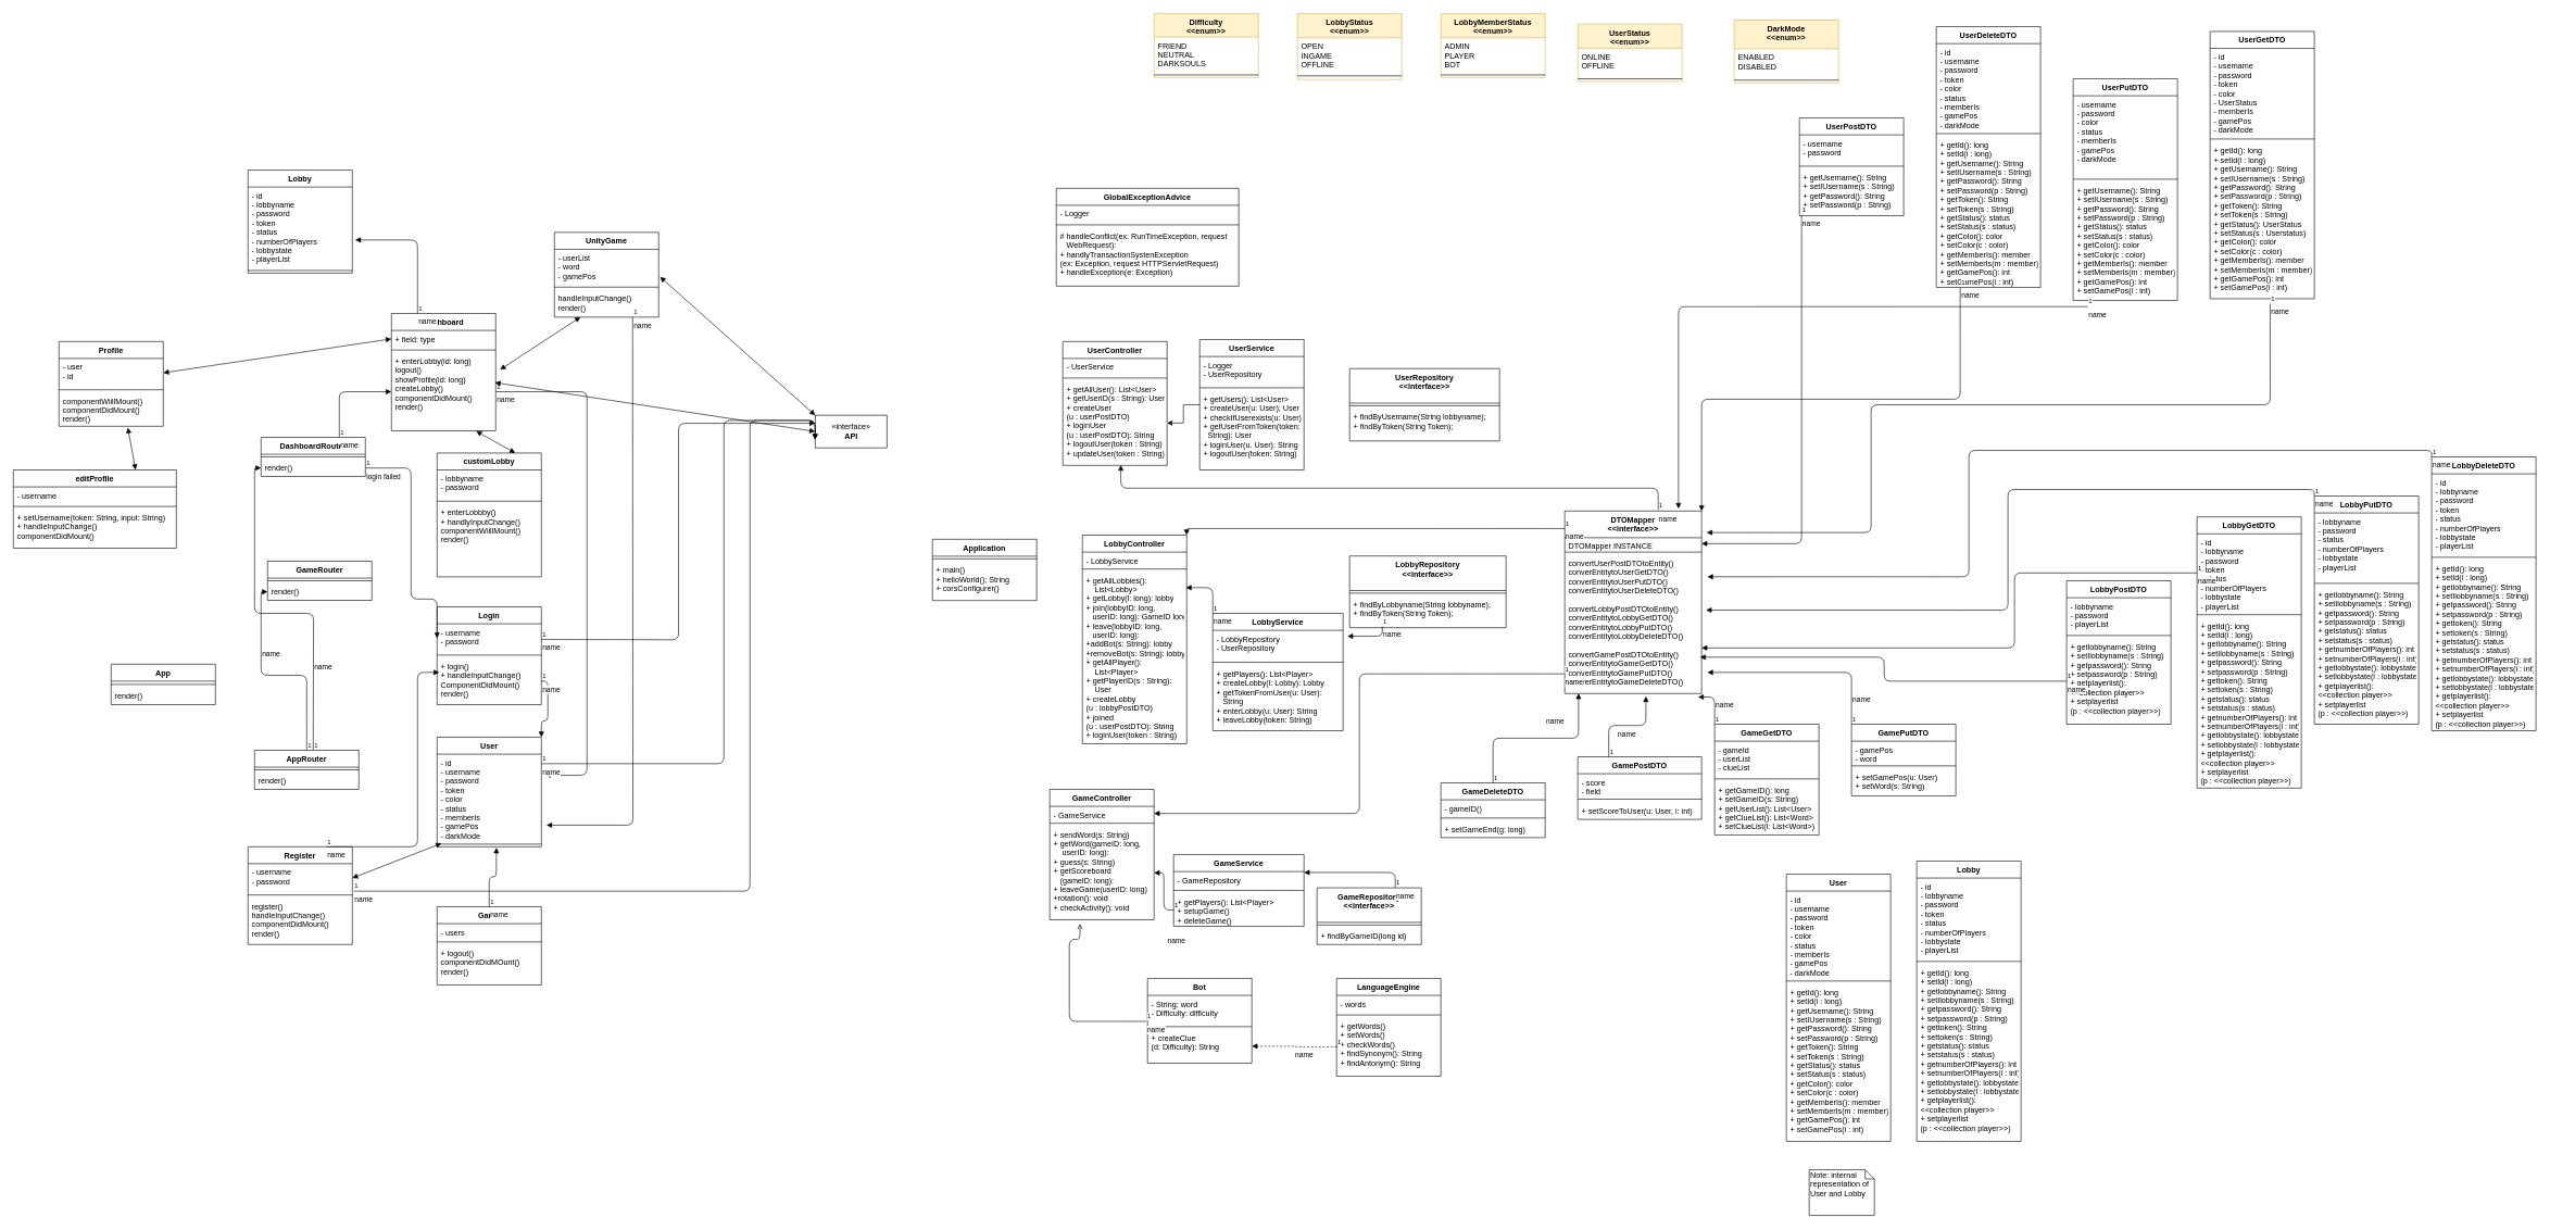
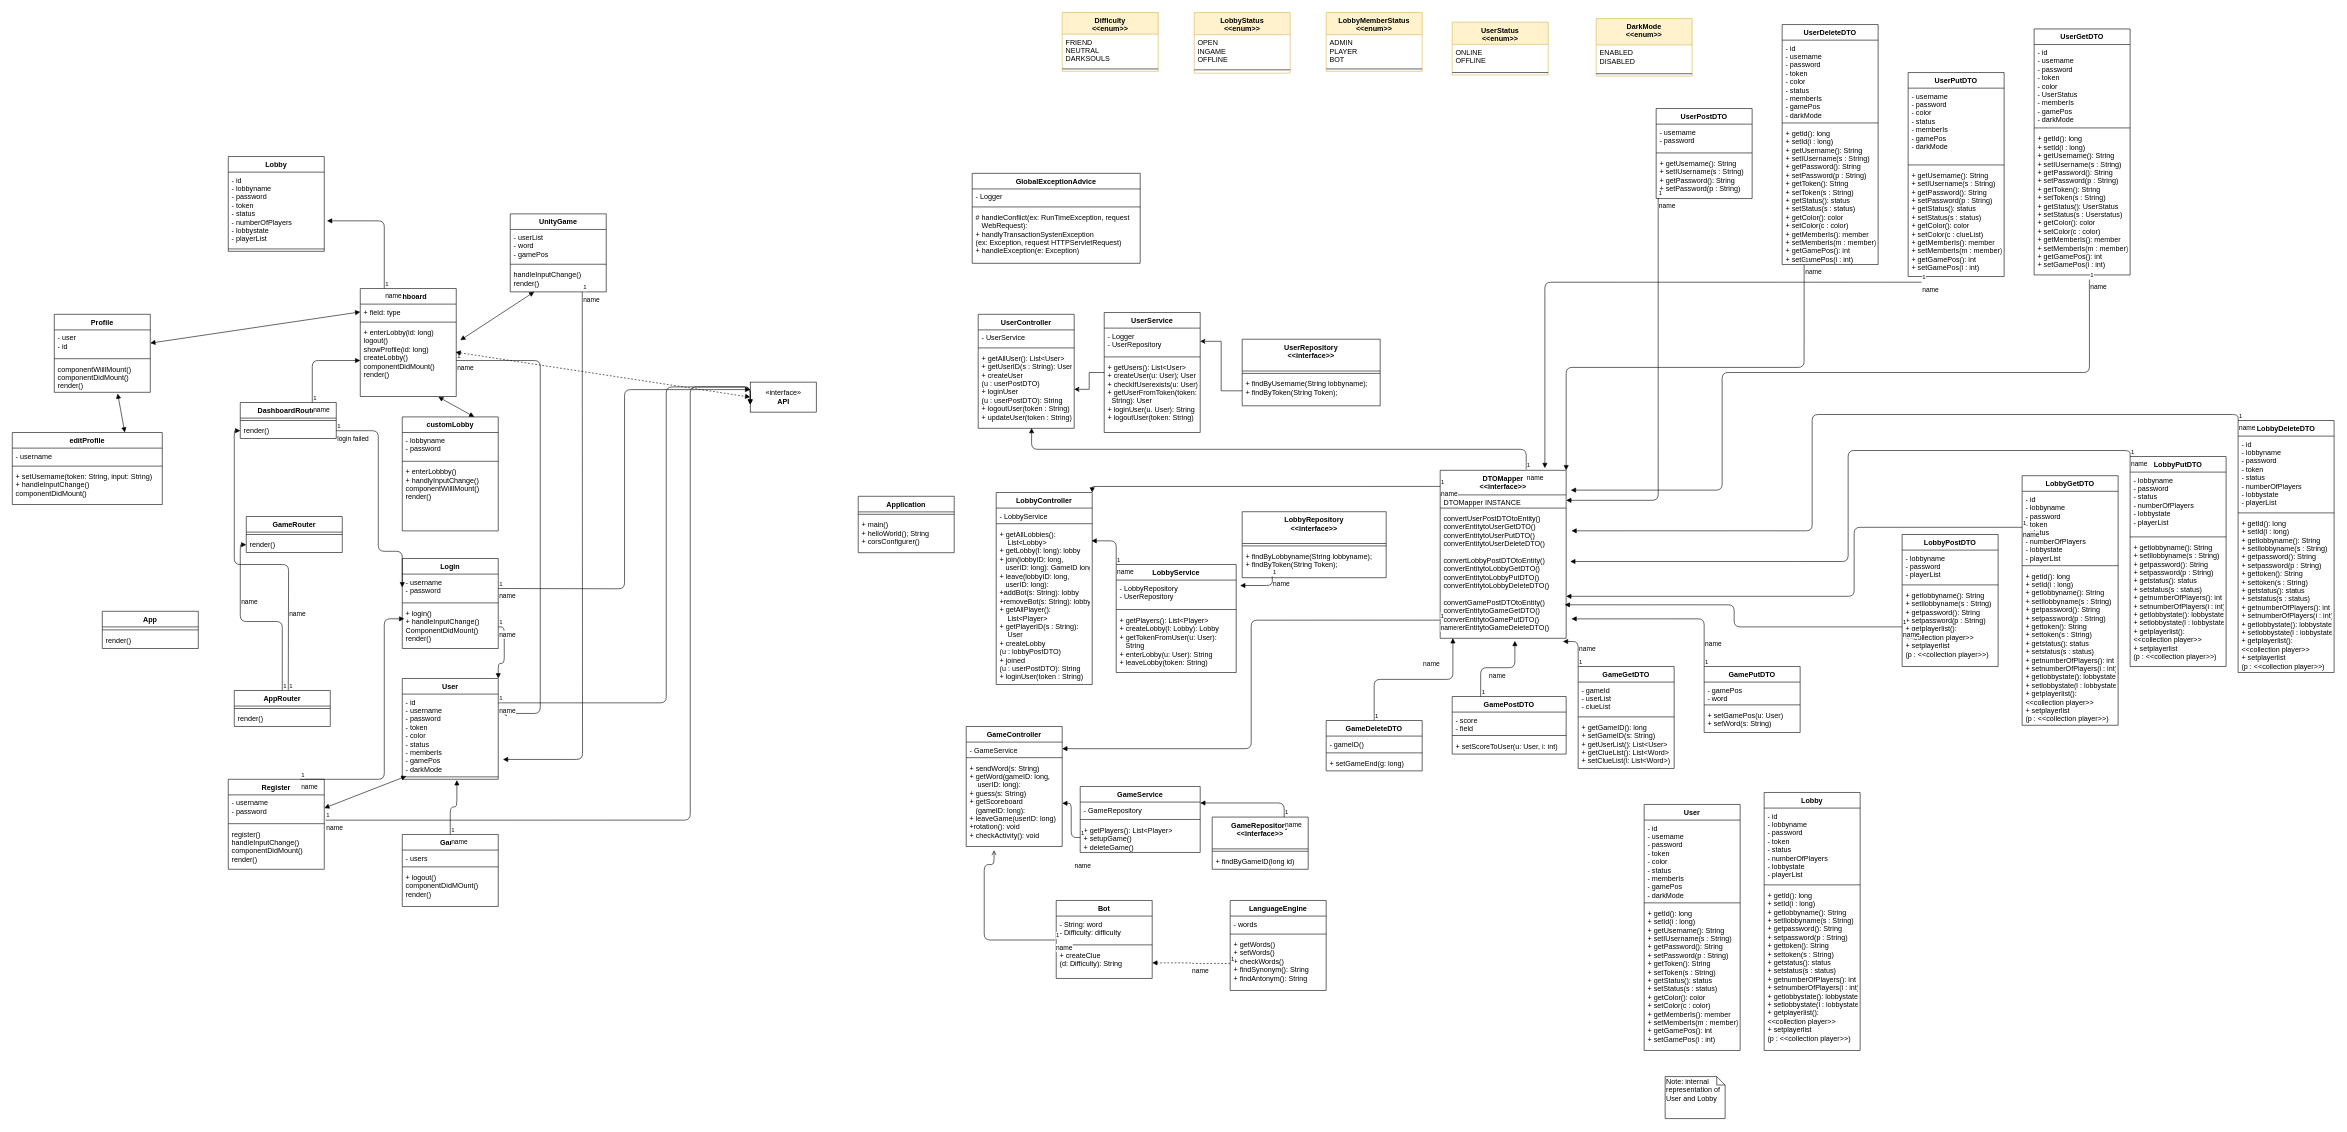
- <mxCell id="140" value="+ getUsername(): String&#10;+ setIUsername(s : String)&#10;+ getPassword(): String&#10;+ setPassword(p : String)&#10;+ getStatus(): status&#10;+ setStatus(s : status)&#10;+ getColor(): color&#10;+ setColor(c : color)&#10;+ getMemberIs(): member&#10;+ setMemberIs(m : member)&#10;+ getGamePos(): int&#10;+ setGamePos(i : int)" style="text;strokeColor=none;fillColor=none;align=left;verticalAlign=top;spacingLeft=4;spacingRight=4;overflow=hidden;rotatable=0;points=[[0,0.5],[1,0.5]];portConstraint=eastwest;" parent="137" vertex="1"><mxGeometry y="158" width="160" height="182" as="geometry" /></mxCell>
+ <mxCell id="140" value="+ getUsername(): String&#10;+ setIUsername(s : String)&#10;+ getPassword(): String&#10;+ setPassword(p : String)&#10;+ getStatus(): status&#10;+ setStatus(s : status)&#10;+ getColor(): color&#10;+ setColor(c : clueList)&#10;+ getMemberIs(): member&#10;+ setMemberIs(m : member)&#10;+ getGamePos(): int&#10;+ setGamePos(i : int)" style="text;strokeColor=none;fillColor=none;align=left;verticalAlign=top;spacingLeft=4;spacingRight=4;overflow=hidden;rotatable=0;points=[[0,0.5],[1,0.5]];portConstraint=eastwest;" parent="137" vertex="1"><mxGeometry y="158" width="160" height="182" as="geometry" /></mxCell>
- <mxCell id="198" value="" style="endArrow=block;startArrow=block;endFill=1;startFill=1;html=1;exitX=1.014;exitY=0.784;exitDx=0;exitDy=0;exitPerimeter=0;entryX=0;entryY=0;entryDx=0;entryDy=0;" edge="1" parent="1" source="10" target="171"><mxGeometry width="160" relative="1" as="geometry"><mxPoint x="1100" y="500" as="sourcePoint" /><mxPoint x="1260" y="500" as="targetPoint" /></mxGeometry></mxCell>
- <mxCell id="197" value="" style="endArrow=block;startArrow=block;endFill=1;startFill=1;html=1;exitX=0.993;exitY=0.384;exitDx=0;exitDy=0;exitPerimeter=0;entryX=0;entryY=0.5;entryDx=0;entryDy=0;" edge="1" parent="1" source="24" target="171"><mxGeometry width="160" relative="1" as="geometry"><mxPoint x="1030" y="610" as="sourcePoint" /><mxPoint x="1190" y="610" as="targetPoint" /></mxGeometry></mxCell>
+ <mxCell id="197" value="" style="endArrow=block;startArrow=block;endFill=1;startFill=1;html=1;exitX=0.993;exitY=0.384;exitDx=0;exitDy=0;exitPerimeter=0;entryX=0;entryY=0.5;entryDx=0;entryDy=0;dashed=1;" edge="1" parent="1" source="24" target="171"><mxGeometry width="160" relative="1" as="geometry"><mxPoint x="1030" y="610" as="sourcePoint" /><mxPoint x="1190" y="610" as="targetPoint" /></mxGeometry></mxCell>
+ <mxCell id="74" style="edgeStyle=orthogonalEdgeStyle;rounded=0;orthogonalLoop=1;jettySize=auto;html=1;exitX=0;exitY=0.5;exitDx=0;exitDy=0;" edge="1" parent="1" source="77" target="112"><mxGeometry relative="1" as="geometry" /></mxCell>
